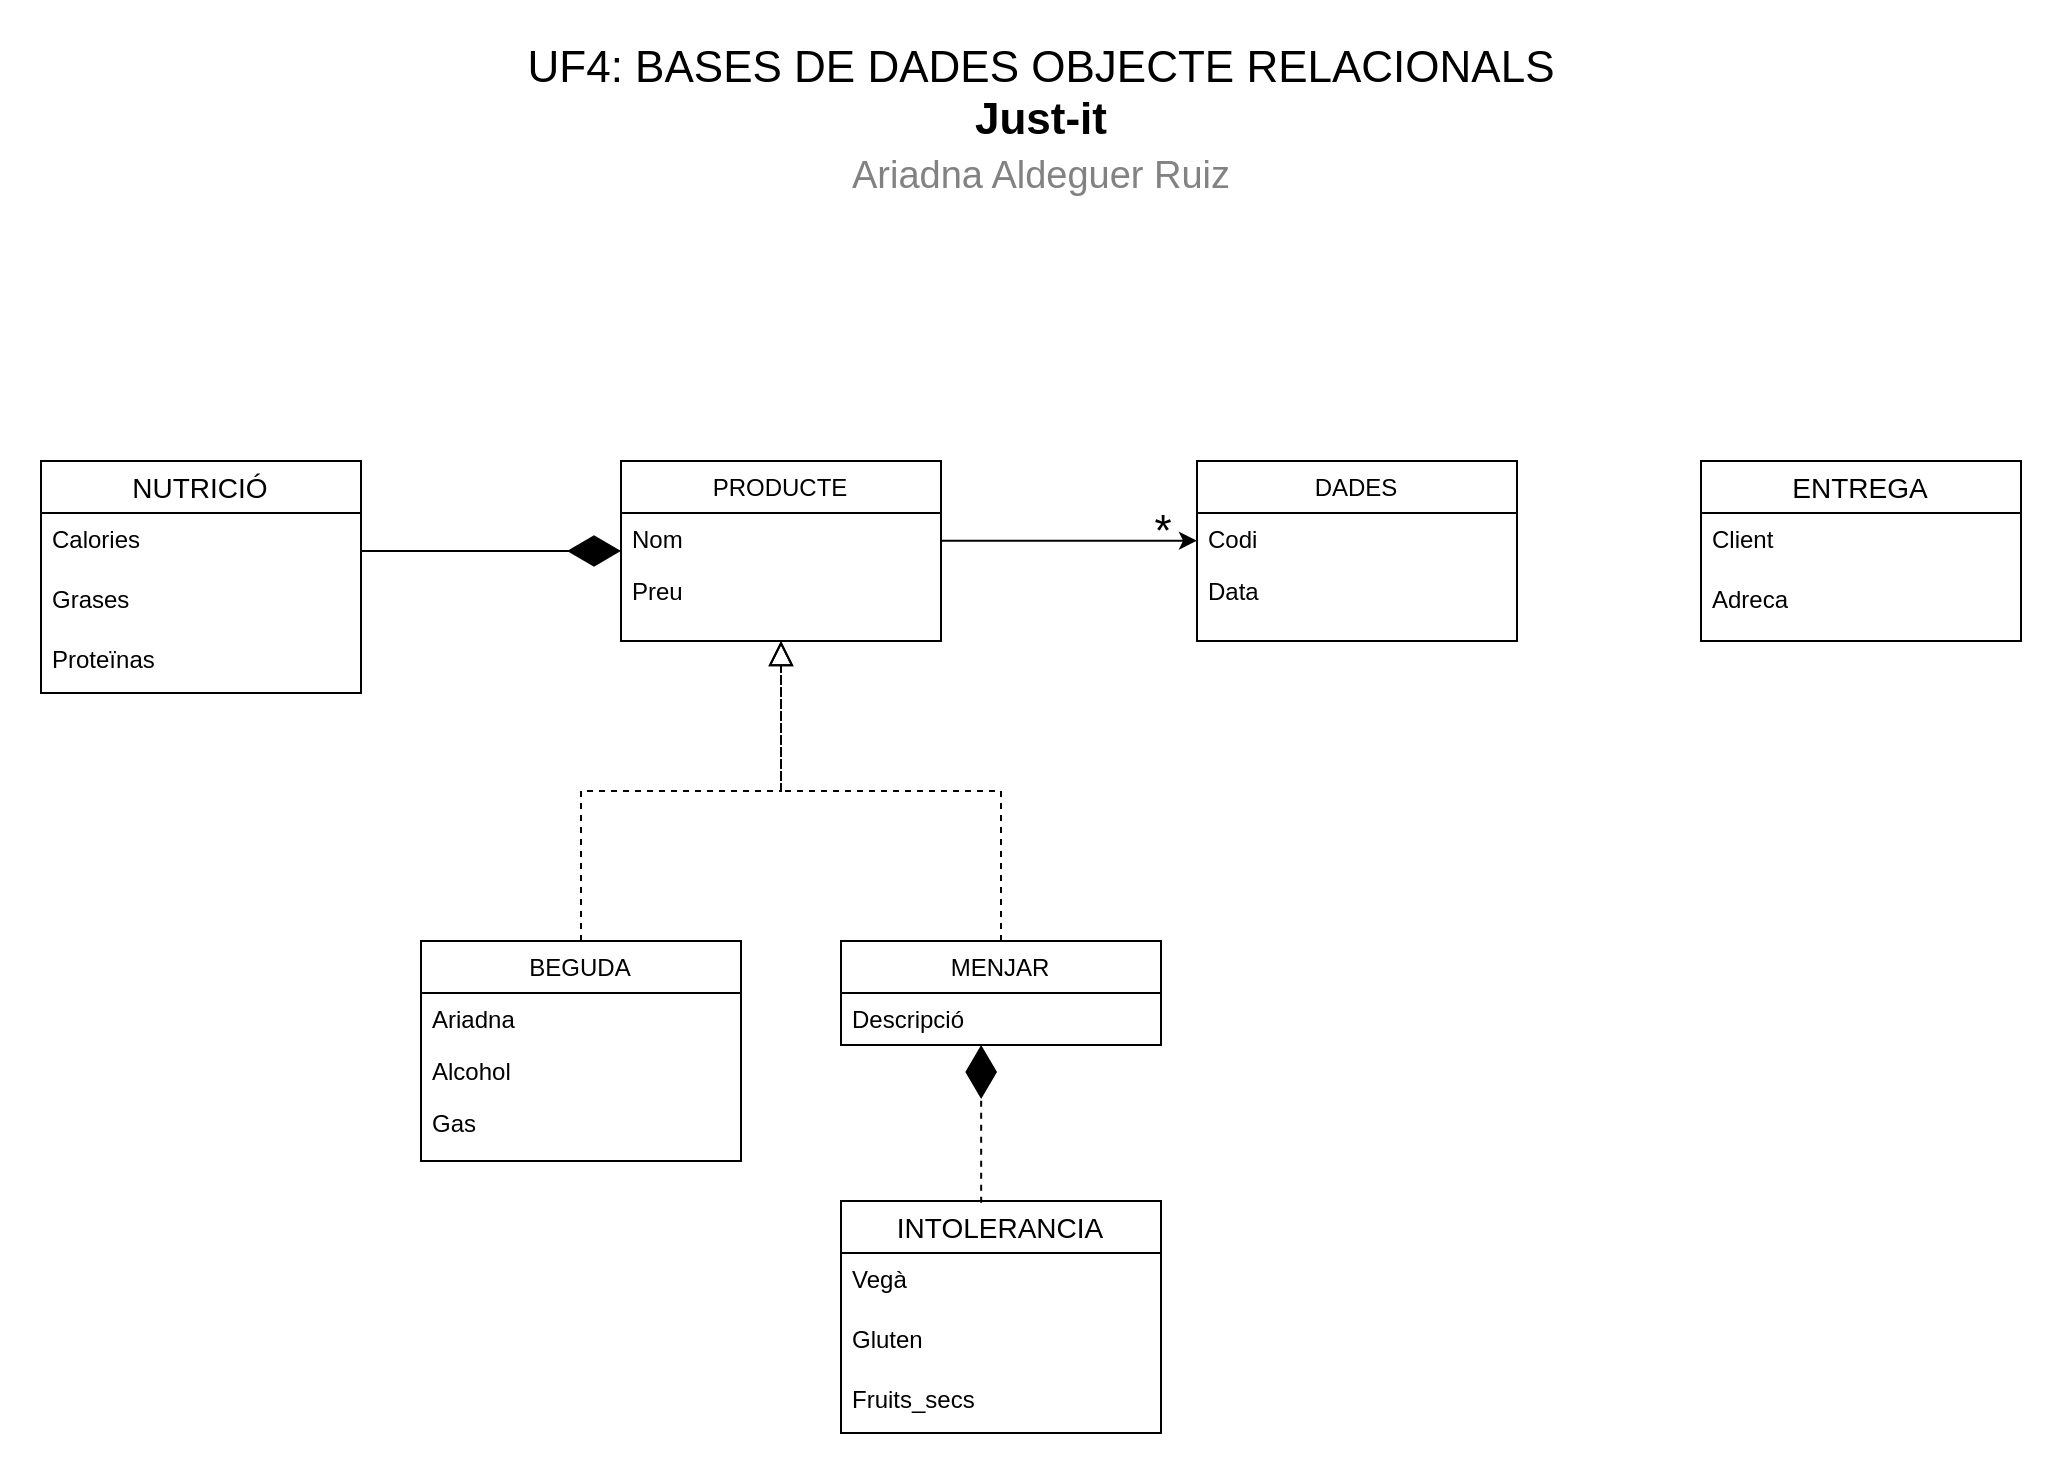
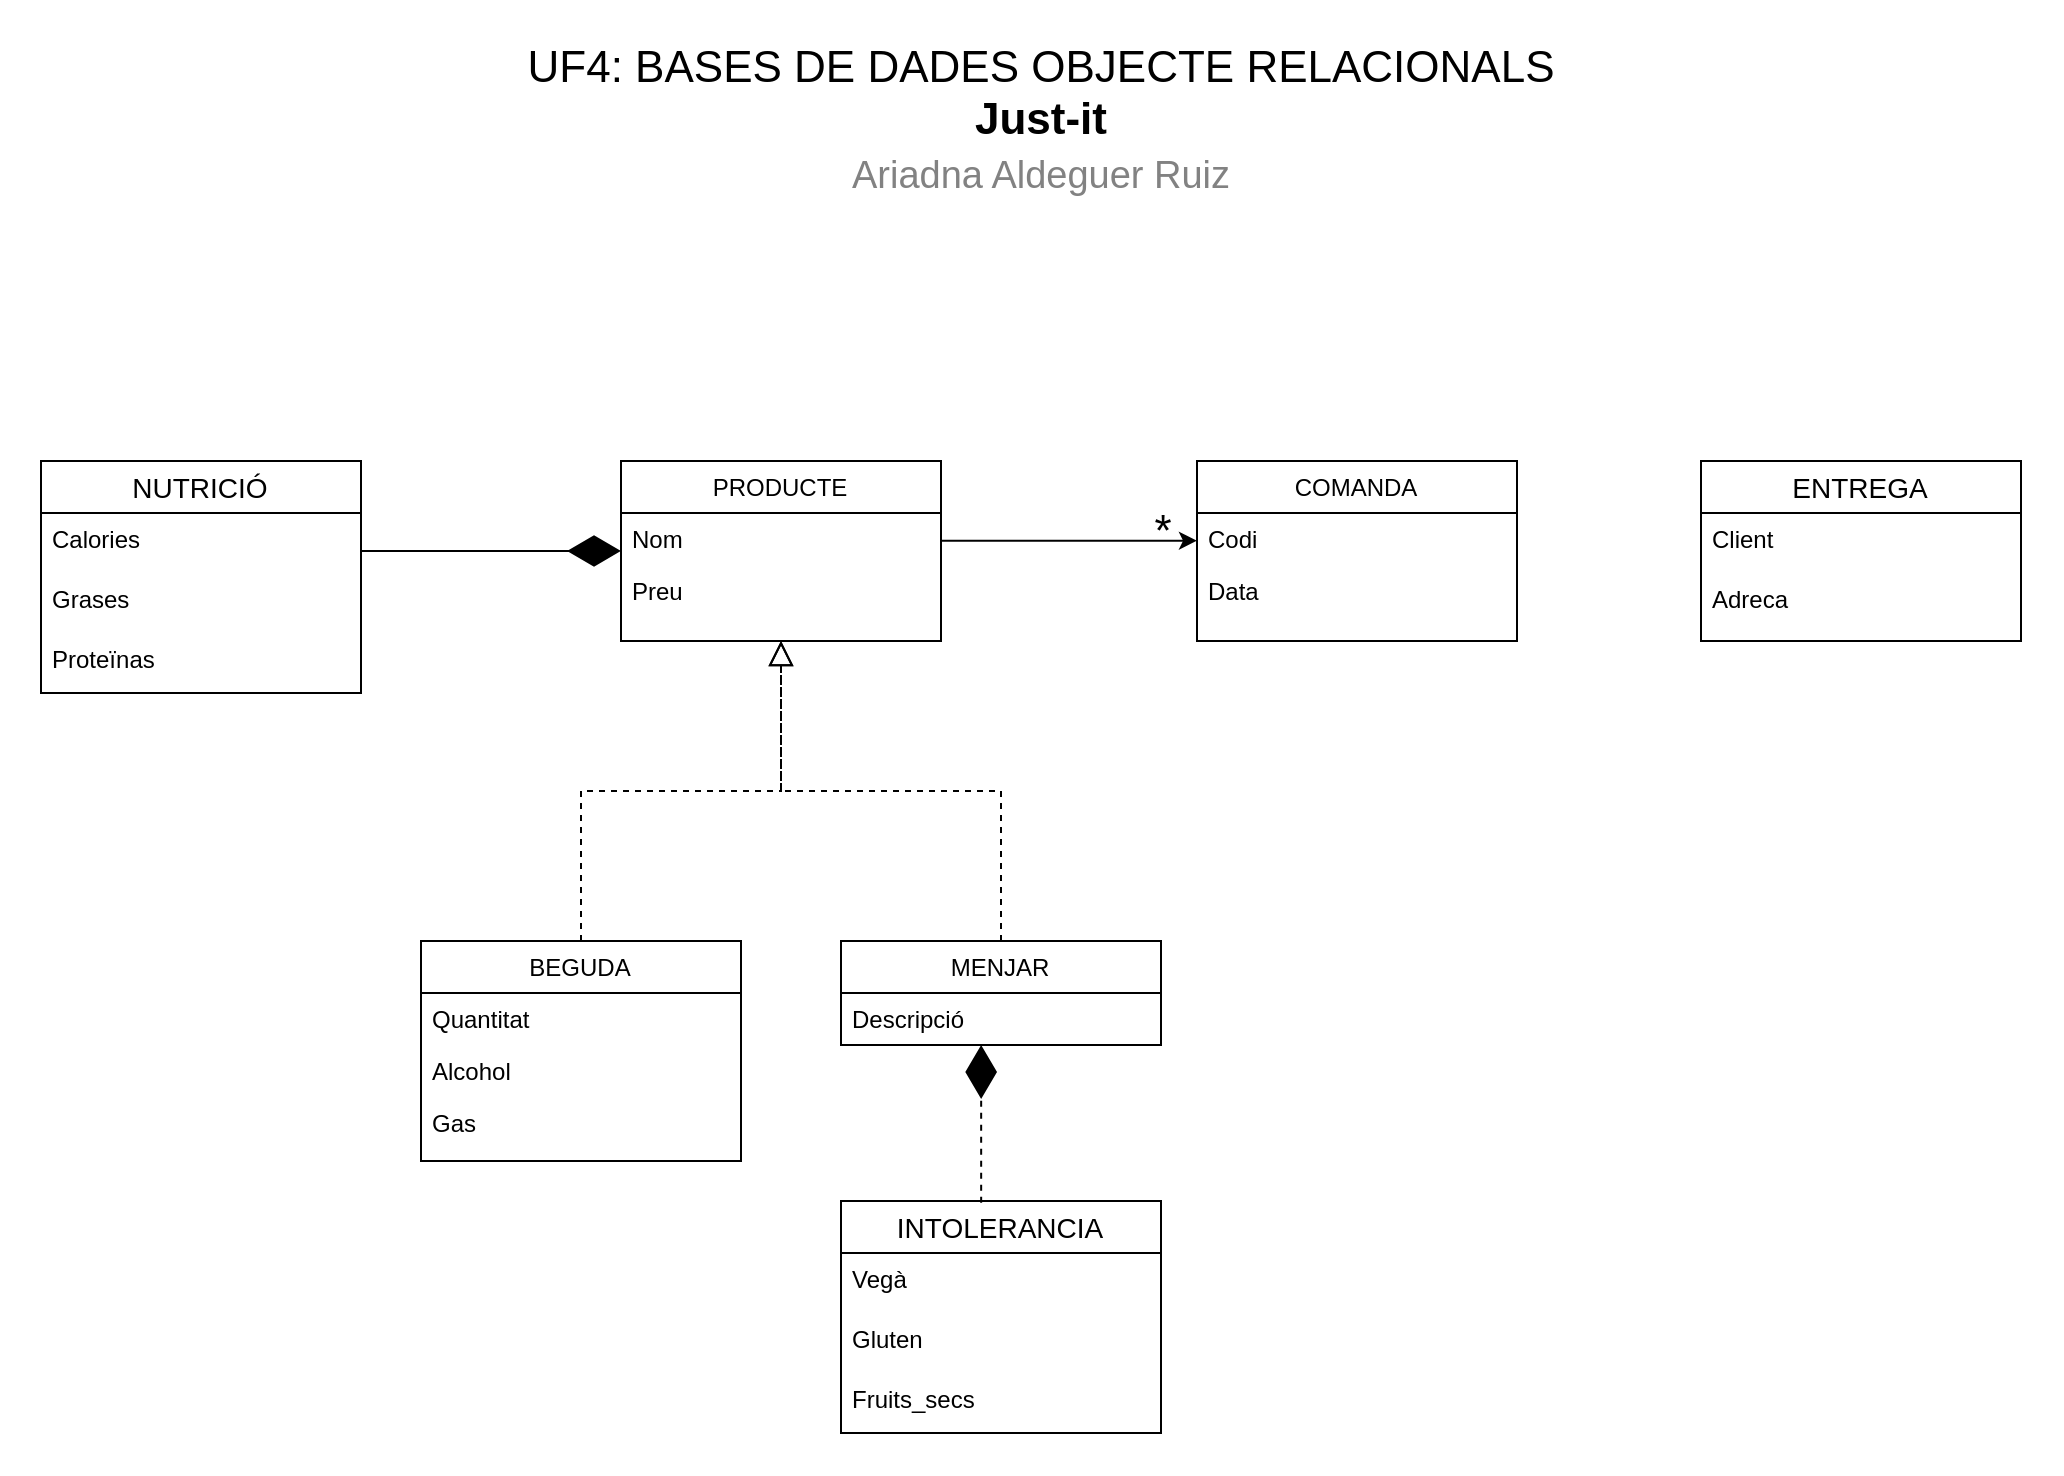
- <mxCell id="13" value="DADES" style="swimlane;fontStyle=0;align=center;verticalAlign=top;childLayout=stackLayout;horizontal=1;startSize=26;horizontalStack=0;resizeParent=1;resizeLast=0;collapsible=1;marginBottom=0;rounded=0;shadow=0;strokeWidth=1;" parent="1" vertex="1"><mxGeometry x="598" y="230" width="160" height="90" as="geometry"><mxRectangle x="550" y="140" width="160" height="26" as="alternateBounds" /></mxGeometry></mxCell>
+ <mxCell id="13" value="COMANDA" style="swimlane;fontStyle=0;align=center;verticalAlign=top;childLayout=stackLayout;horizontal=1;startSize=26;horizontalStack=0;resizeParent=1;resizeLast=0;collapsible=1;marginBottom=0;rounded=0;shadow=0;strokeWidth=1;" parent="1" vertex="1"><mxGeometry x="598" y="230" width="160" height="90" as="geometry"><mxRectangle x="550" y="140" width="160" height="26" as="alternateBounds" /></mxGeometry></mxCell>
- <mxCell id="6" value="Ariadna" style="text;align=left;verticalAlign=top;spacingLeft=4;spacingRight=4;overflow=hidden;rotatable=0;points=[[0,0.5],[1,0.5]];portConstraint=eastwest;" parent="5" vertex="1"><mxGeometry y="26" width="160" height="26" as="geometry" /></mxCell>
+ <mxCell id="6" value="Quantitat" style="text;align=left;verticalAlign=top;spacingLeft=4;spacingRight=4;overflow=hidden;rotatable=0;points=[[0,0.5],[1,0.5]];portConstraint=eastwest;" parent="5" vertex="1"><mxGeometry y="26" width="160" height="26" as="geometry" /></mxCell>
